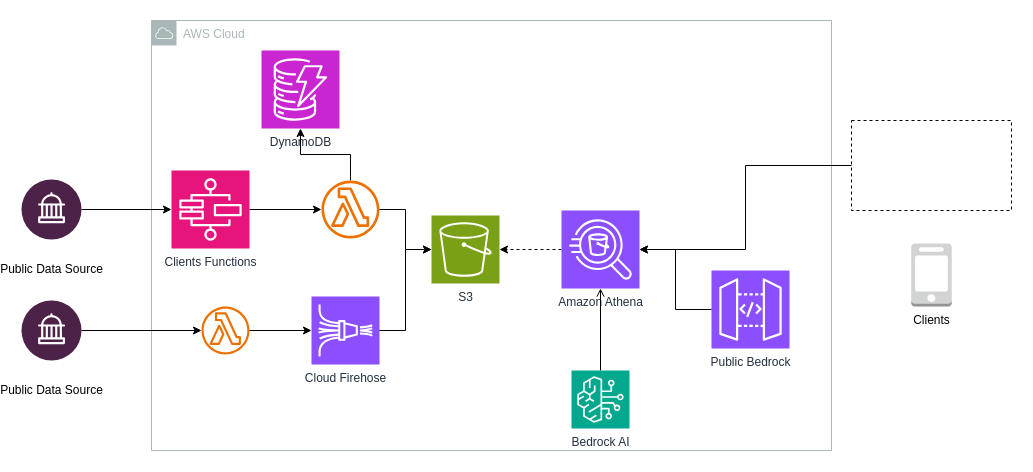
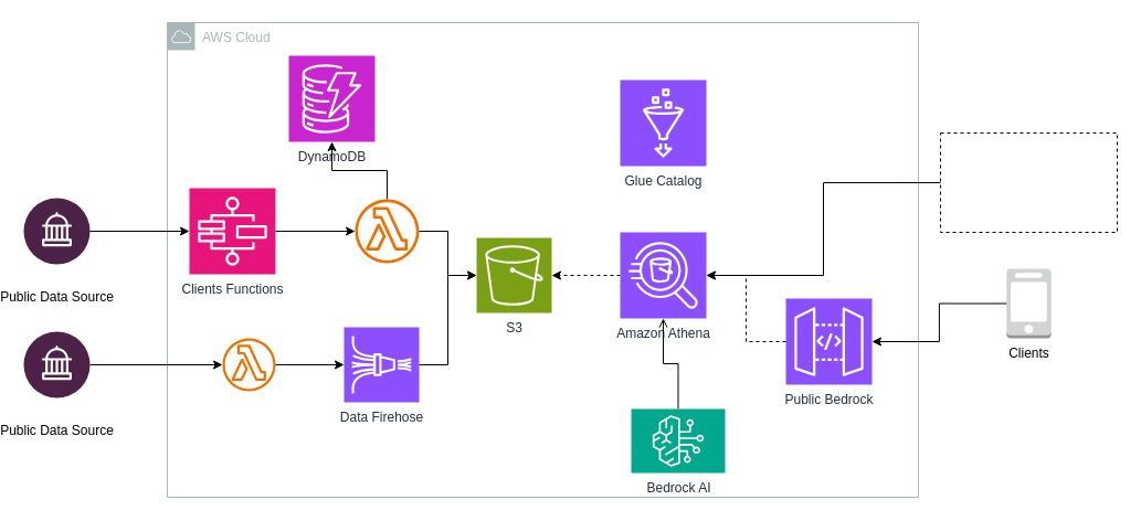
+ <mxCell id="14" value="Glue Catalog" style="sketch=0;points=[[0,0,0],[0.25,0,0],[0.5,0,0],[0.75,0,0],[1,0,0],[0,1,0],[0.25,1,0],[0.5,1,0],[0.75,1,0],[1,1,0],[0,0.25,0],[0,0.5,0],[0,0.75,0],[1,0.25,0],[1,0.5,0],[1,0.75,0]];outlineConnect=0;fontColor=#232F3E;fillColor=#8C4FFF;strokeColor=#ffffff;dashed=0;verticalLabelPosition=bottom;verticalAlign=top;align=center;html=1;fontSize=12;fontStyle=0;aspect=fixed;shape=mxgraph.aws4.resourceIcon;resIcon=mxgraph.aws4.glue;" vertex="1" parent="1"><mxGeometry x="560" y="72" width="78" height="78" as="geometry" /></mxCell>
+ <mxCell id="25" style="edgeStyle=orthogonalEdgeStyle;rounded=0;orthogonalLoop=1;jettySize=auto;html=1;entryX=1;entryY=0.5;entryDx=0;entryDy=0;entryPerimeter=0;" edge="1" parent="1" source="24" target="22"><mxGeometry relative="1" as="geometry" /></mxCell>
- <mxCell id="23" style="edgeStyle=orthogonalEdgeStyle;rounded=0;orthogonalLoop=1;jettySize=auto;html=1;entryX=1;entryY=0.5;entryDx=0;entryDy=0;entryPerimeter=0;" edge="1" parent="1" source="22" target="12"><mxGeometry relative="1" as="geometry" /></mxCell>
+ <mxCell id="23" style="edgeStyle=orthogonalEdgeStyle;rounded=0;orthogonalLoop=1;jettySize=auto;html=1;entryX=1;entryY=0.5;entryDx=0;entryDy=0;entryPerimeter=0;dashed=1;" edge="1" parent="1" source="22" target="12"><mxGeometry relative="1" as="geometry" /></mxCell>
- <mxCell id="13" value="Cloud Firehose" style="sketch=0;points=[[0,0,0],[0.25,0,0],[0.5,0,0],[0.75,0,0],[1,0,0],[0,1,0],[0.25,1,0],[0.5,1,0],[0.75,1,0],[1,1,0],[0,0.25,0],[0,0.5,0],[0,0.75,0],[1,0.25,0],[1,0.5,0],[1,0.75,0]];outlineConnect=0;fontColor=#232F3E;fillColor=#8C4FFF;strokeColor=#ffffff;dashed=0;verticalLabelPosition=bottom;verticalAlign=top;align=center;html=1;fontSize=12;fontStyle=0;aspect=fixed;shape=mxgraph.aws4.resourceIcon;resIcon=mxgraph.aws4.kinesis_data_firehose;" vertex="1" parent="1"><mxGeometry x="310" y="296" width="68" height="68" as="geometry" /></mxCell>
+ <mxCell id="13" value="Data Firehose" style="sketch=0;points=[[0,0,0],[0.25,0,0],[0.5,0,0],[0.75,0,0],[1,0,0],[0,1,0],[0.25,1,0],[0.5,1,0],[0.75,1,0],[1,1,0],[0,0.25,0],[0,0.5,0],[0,0.75,0],[1,0.25,0],[1,0.5,0],[1,0.75,0]];outlineConnect=0;fontColor=#232F3E;fillColor=#8C4FFF;strokeColor=#ffffff;dashed=0;verticalLabelPosition=bottom;verticalAlign=top;align=center;html=1;fontSize=12;fontStyle=0;aspect=fixed;shape=mxgraph.aws4.resourceIcon;resIcon=mxgraph.aws4.kinesis_data_firehose;" vertex="1" parent="1"><mxGeometry x="310" y="296" width="68" height="68" as="geometry" /></mxCell>
- <mxCell id="28" value="Bedrock AI" style="sketch=0;points=[[0,0,0],[0.25,0,0],[0.5,0,0],[0.75,0,0],[1,0,0],[0,1,0],[0.25,1,0],[0.5,1,0],[0.75,1,0],[1,1,0],[0,0.25,0],[0,0.5,0],[0,0.75,0],[1,0.25,0],[1,0.5,0],[1,0.75,0]];outlineConnect=0;fontColor=#232F3E;fillColor=#01A88D;strokeColor=#ffffff;dashed=0;verticalLabelPosition=bottom;verticalAlign=top;align=center;html=1;fontSize=12;fontStyle=0;aspect=fixed;shape=mxgraph.aws4.resourceIcon;resIcon=mxgraph.aws4.bedrock;" vertex="1" parent="1"><mxGeometry x="570" y="370" width="58" height="58" as="geometry" /></mxCell>
+ <mxCell id="28" value="Bedrock AI" style="sketch=0;points=[[0,0,0],[0.25,0,0],[0.5,0,0],[0.75,0,0],[1,0,0],[0,1,0],[0.25,1,0],[0.5,1,0],[0.75,1,0],[1,1,0],[0,0.25,0],[0,0.5,0],[0,0.75,0],[1,0.25,0],[1,0.5,0],[1,0.75,0]];outlineConnect=0;fontColor=#232F3E;fillColor=#01A88D;strokeColor=#ffffff;dashed=0;verticalLabelPosition=bottom;verticalAlign=top;align=center;html=1;fontSize=12;fontStyle=0;aspect=fixed;shape=mxgraph.aws4.resourceIcon;resIcon=mxgraph.aws4.bedrock;" vertex="1" parent="1"><mxGeometry x="570" y="370" width="85" height="58" as="geometry" /></mxCell>
